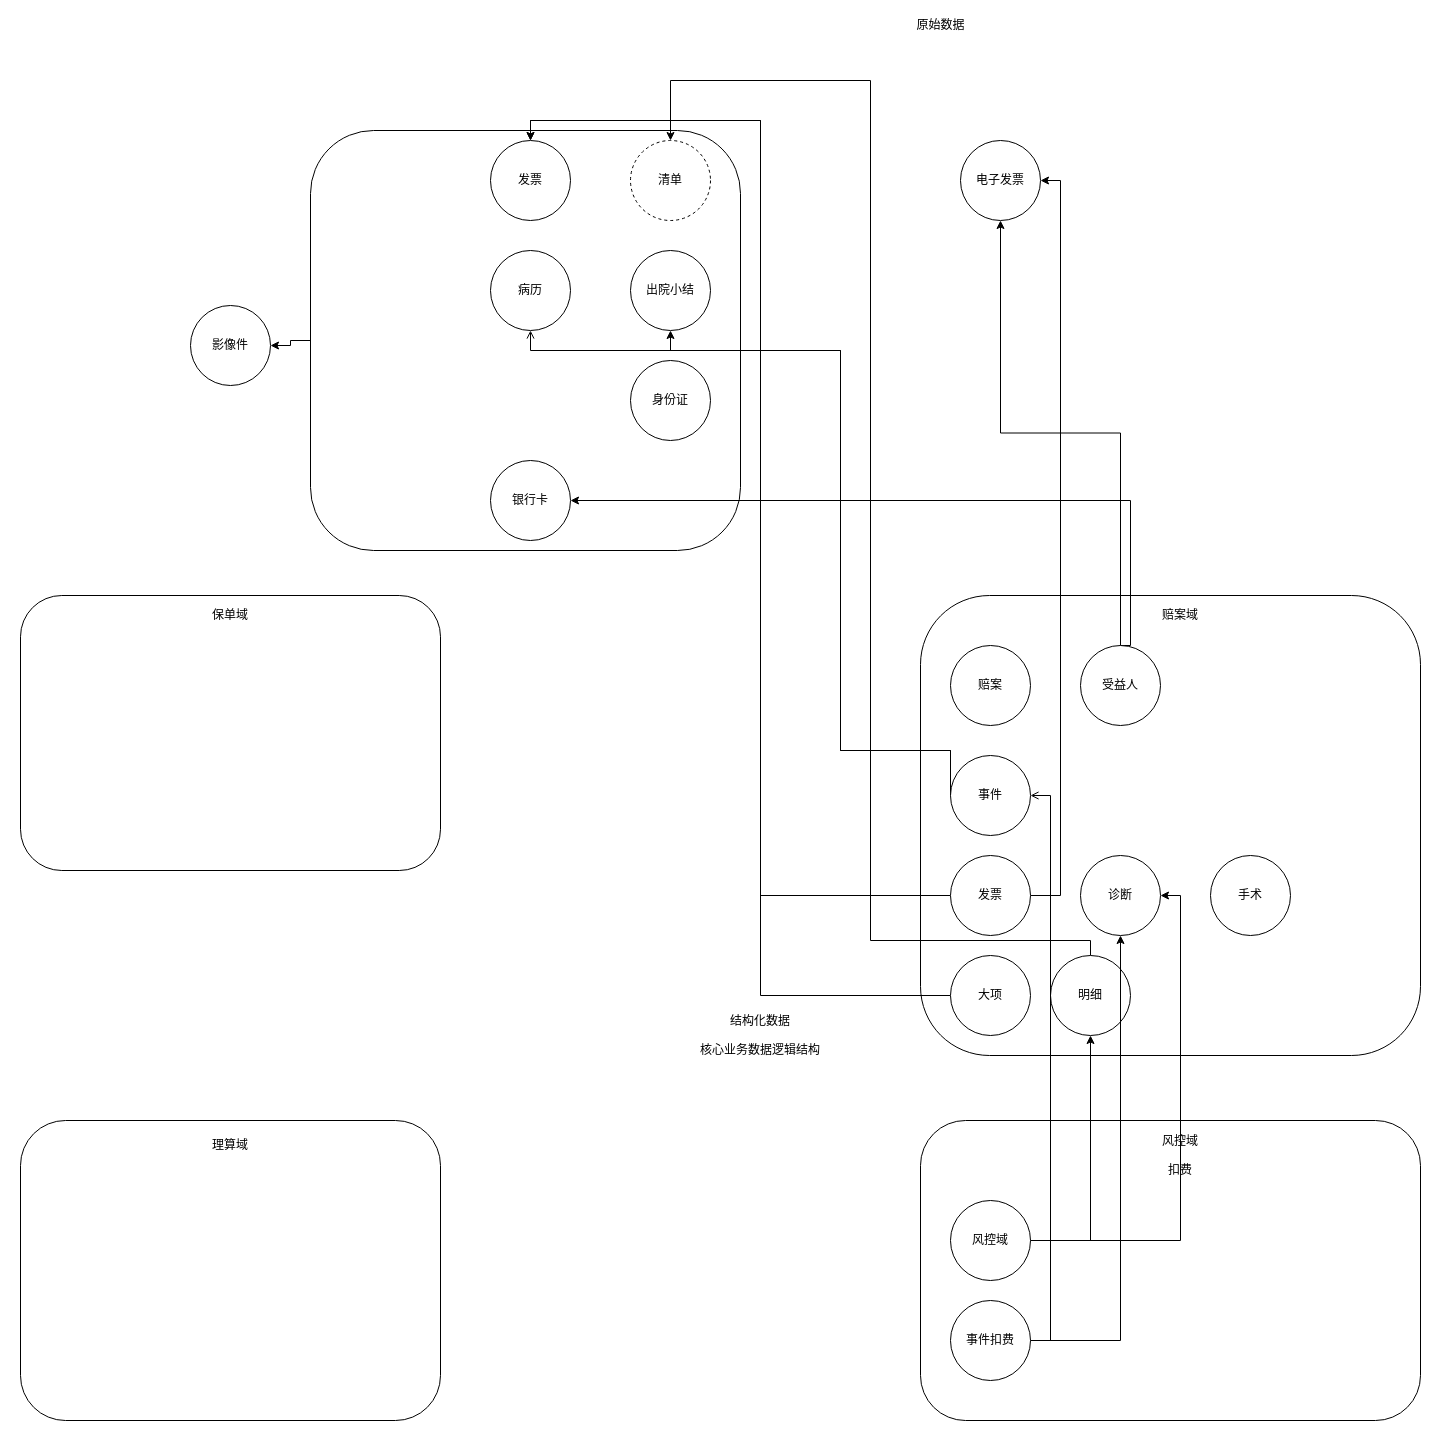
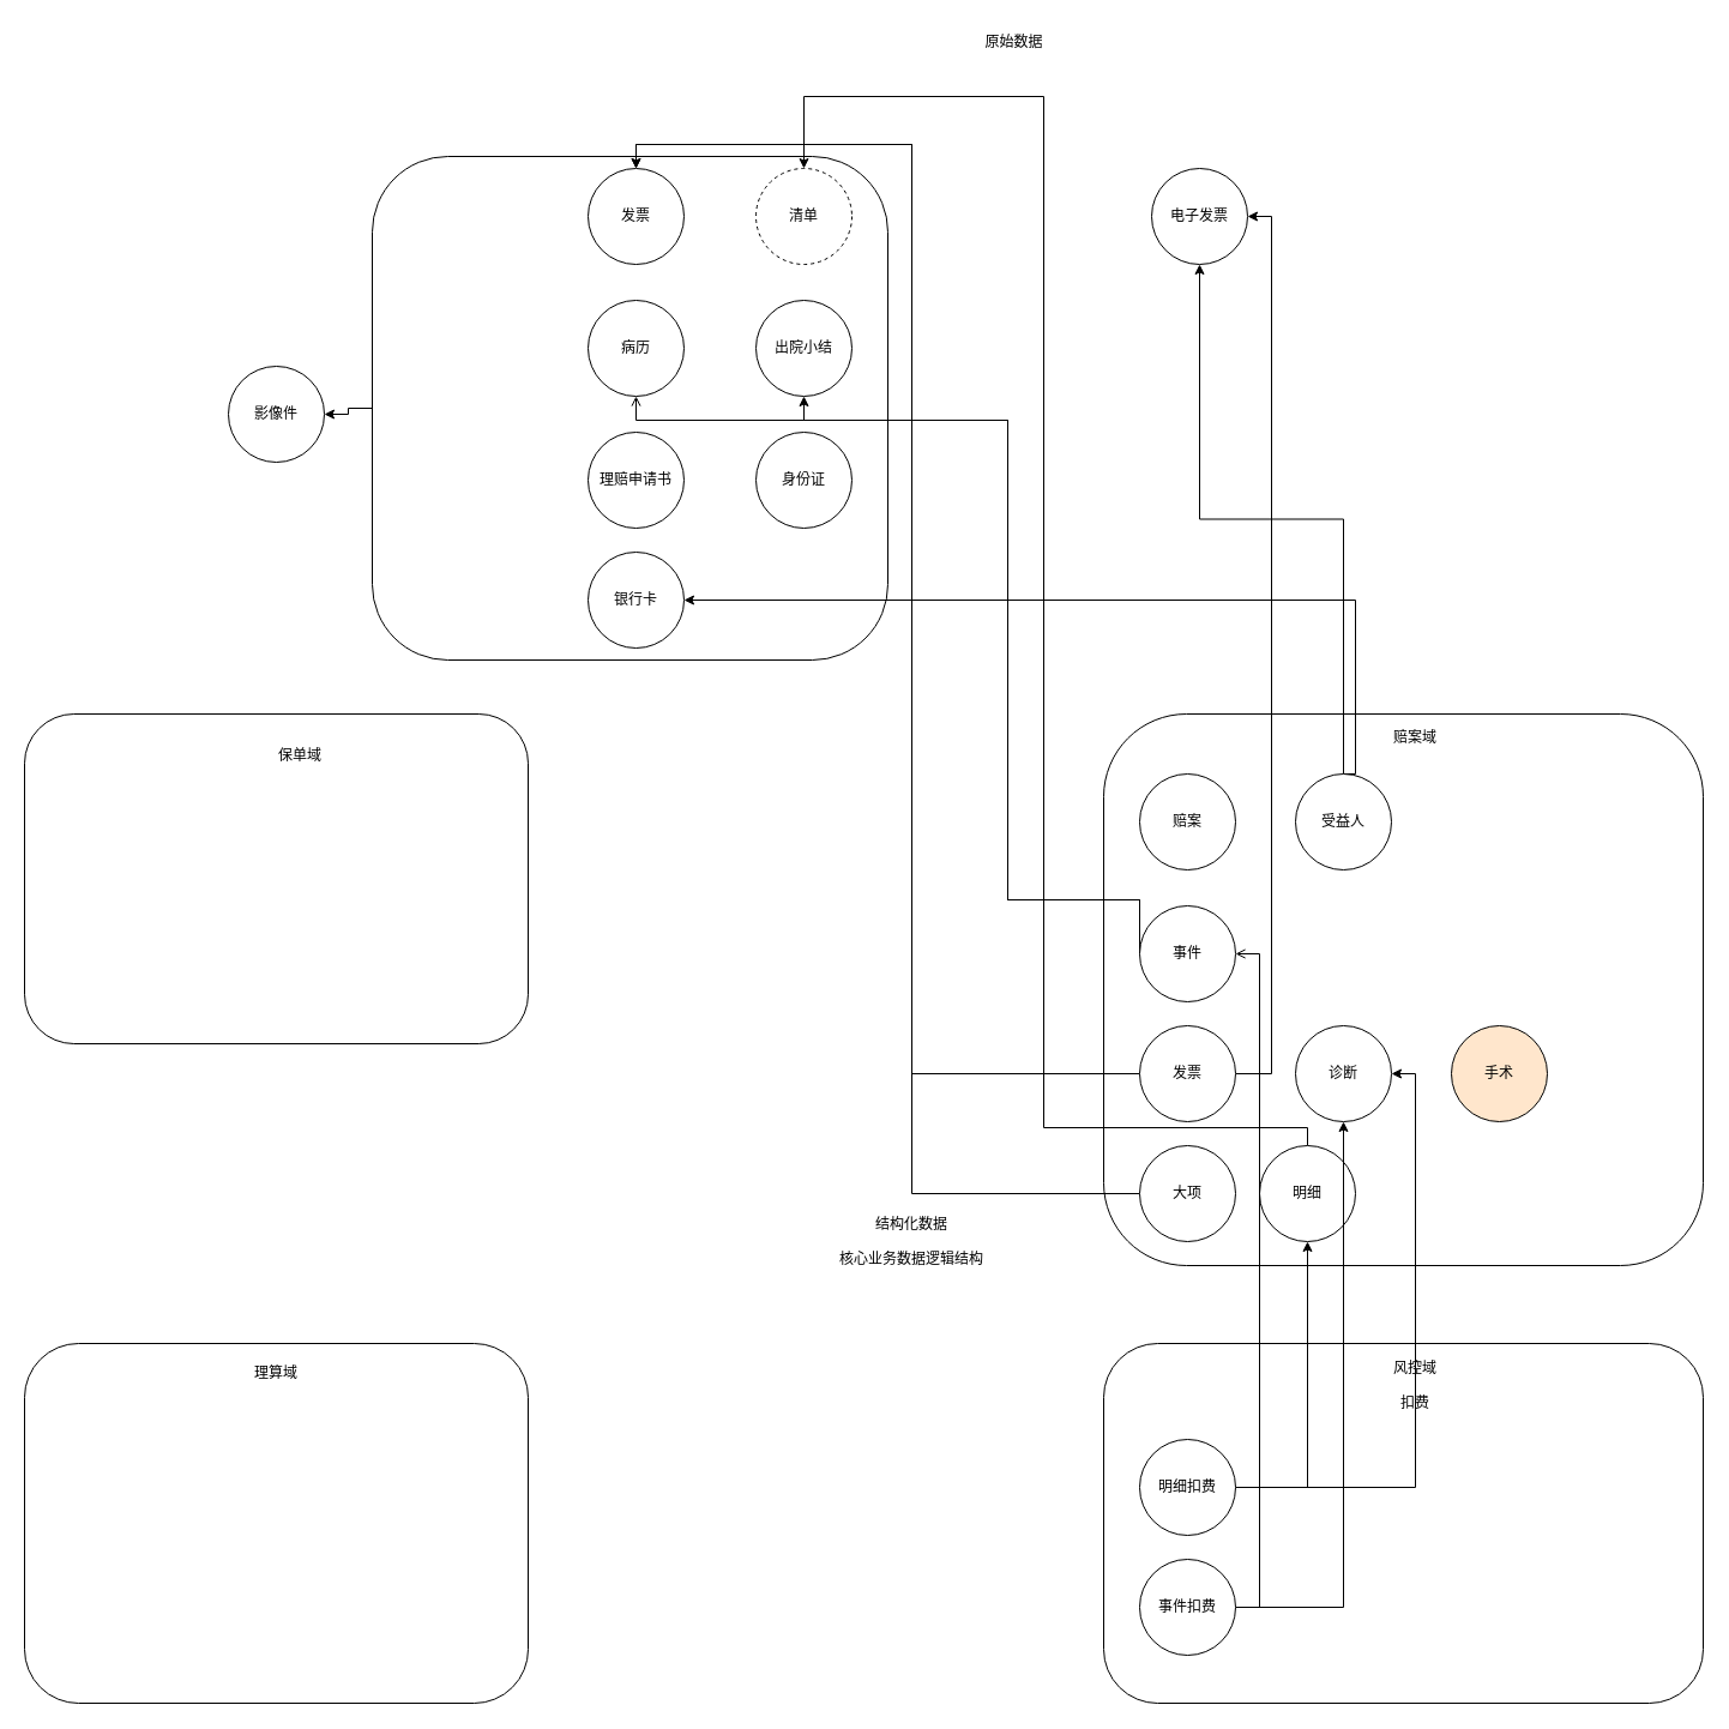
- <mxCell id="9" value="原始数据" style="text;html=1;strokeColor=none;fillColor=none;align=center;verticalAlign=middle;whiteSpace=wrap;rounded=0;" vertex="1" parent="1"><mxGeometry x="897.5" y="10" width="85" height="30" as="geometry" /></mxCell>
+ <mxCell id="9" value="原始数据" style="text;html=1;strokeColor=none;fillColor=none;align=center;verticalAlign=middle;whiteSpace=wrap;rounded=0;" vertex="1" parent="1"><mxGeometry x="802.5" y="20" width="85" height="30" as="geometry" /></mxCell>
+ <mxCell id="23" value="理赔申请书" style="ellipse;whiteSpace=wrap;html=1;aspect=fixed;" vertex="1" parent="1"><mxGeometry x="490" y="360" width="80" height="80" as="geometry" /></mxCell>
- <mxCell id="6" value="保单域" style="text;html=1;strokeColor=none;fillColor=none;align=center;verticalAlign=middle;whiteSpace=wrap;rounded=0;movable=1;resizable=1;rotatable=1;deletable=1;editable=1;locked=0;connectable=1;" vertex="1" parent="1"><mxGeometry x="200" y="600" width="60" height="30" as="geometry" /></mxCell>
+ <mxCell id="6" value="保单域" style="text;html=1;strokeColor=none;fillColor=none;align=center;verticalAlign=middle;whiteSpace=wrap;rounded=0;movable=1;resizable=1;rotatable=1;deletable=1;editable=1;locked=0;connectable=1;" vertex="1" parent="1"><mxGeometry x="220" y="615" width="60" height="30" as="geometry" /></mxCell>
- <mxCell id="41" value="手术" style="ellipse;whiteSpace=wrap;html=1;aspect=fixed;" vertex="1" parent="1"><mxGeometry x="1210" y="855" width="80" height="80" as="geometry" /></mxCell>
+ <mxCell id="41" value="手术" style="ellipse;whiteSpace=wrap;html=1;aspect=fixed;fillColor=#ffe6cc;" vertex="1" parent="1"><mxGeometry x="1210" y="855" width="80" height="80" as="geometry" /></mxCell>
- <mxCell id="39" value="风控域" style="ellipse;whiteSpace=wrap;html=1;aspect=fixed;" vertex="1" parent="1"><mxGeometry x="950" y="1200" width="80" height="80" as="geometry" /></mxCell>
+ <mxCell id="39" value="明细扣费" style="ellipse;whiteSpace=wrap;html=1;aspect=fixed;" vertex="1" parent="1"><mxGeometry x="950" y="1200" width="80" height="80" as="geometry" /></mxCell>
